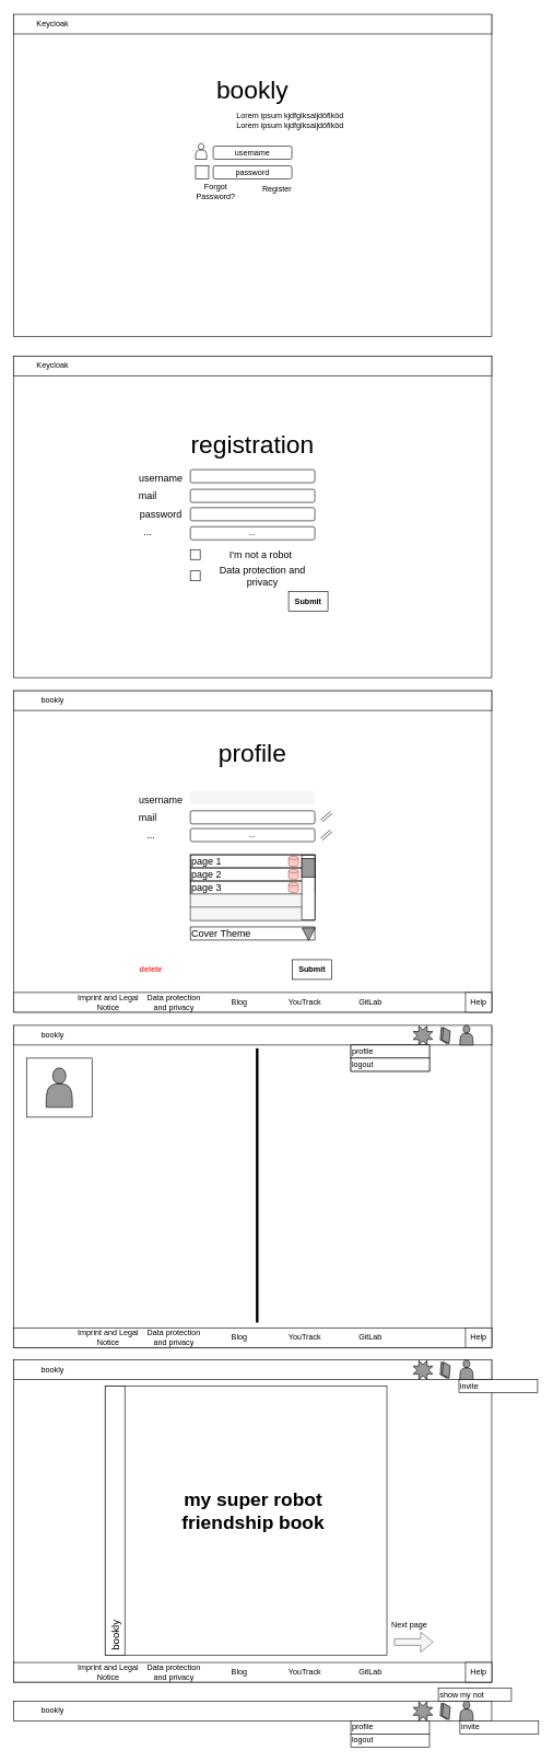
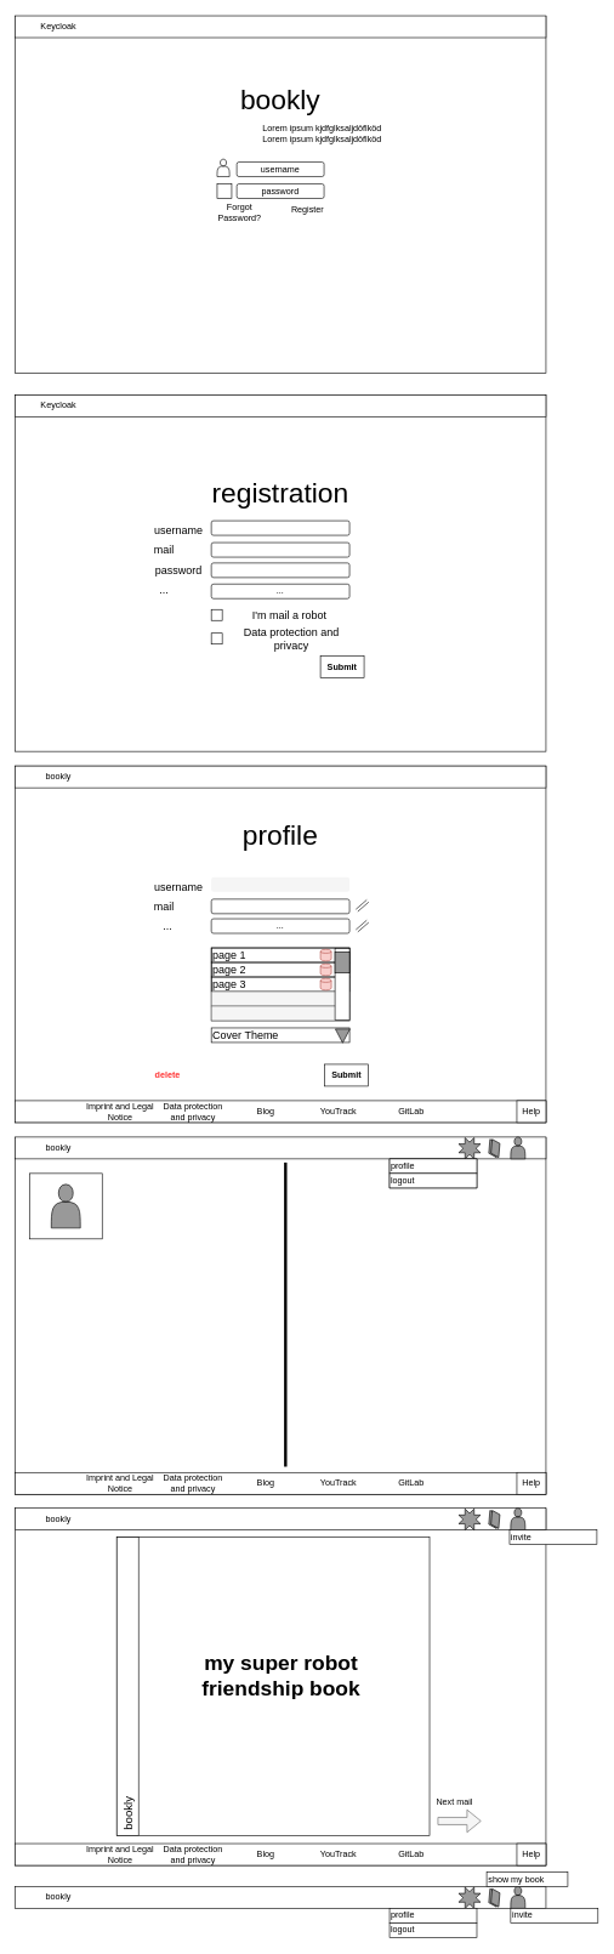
- <mxCell id="26" value="I'm not a robot" style="rounded=0;whiteSpace=wrap;html=1;fillColor=#ffffff;fontSize=15;strokeColor=none;" parent="1" vertex="1"><mxGeometry x="315" y="831" width="165" height="26" as="geometry" /></mxCell>
+ <mxCell id="26" value="I'm mail a robot" style="rounded=0;whiteSpace=wrap;html=1;fillColor=#ffffff;fontSize=15;strokeColor=none;" parent="1" vertex="1"><mxGeometry x="315" y="831" width="165" height="26" as="geometry" /></mxCell>
- <mxCell id="90" value="Next page" style="text;html=1;strokeColor=none;fillColor=none;align=center;verticalAlign=top;whiteSpace=wrap;rounded=0;fontSize=12;fontColor=#000000;" parent="1" vertex="1"><mxGeometry x="580" y="2461" width="89" height="20" as="geometry" /></mxCell>
+ <mxCell id="90" value="Next mail" style="text;html=1;strokeColor=none;fillColor=none;align=center;verticalAlign=top;whiteSpace=wrap;rounded=0;fontSize=12;fontColor=#000000;" parent="1" vertex="1"><mxGeometry x="580" y="2461" width="89" height="20" as="geometry" /></mxCell>
- <mxCell id="123" value="show my not" style="rounded=0;whiteSpace=wrap;html=1;fontSize=12;align=left;" vertex="1" parent="1"><mxGeometry x="668.5" y="2571" width="111.5" height="20" as="geometry" /></mxCell>
+ <mxCell id="123" value="show my book" style="rounded=0;whiteSpace=wrap;html=1;fontSize=12;align=left;" vertex="1" parent="1"><mxGeometry x="668.5" y="2571" width="111.5" height="20" as="geometry" /></mxCell>
